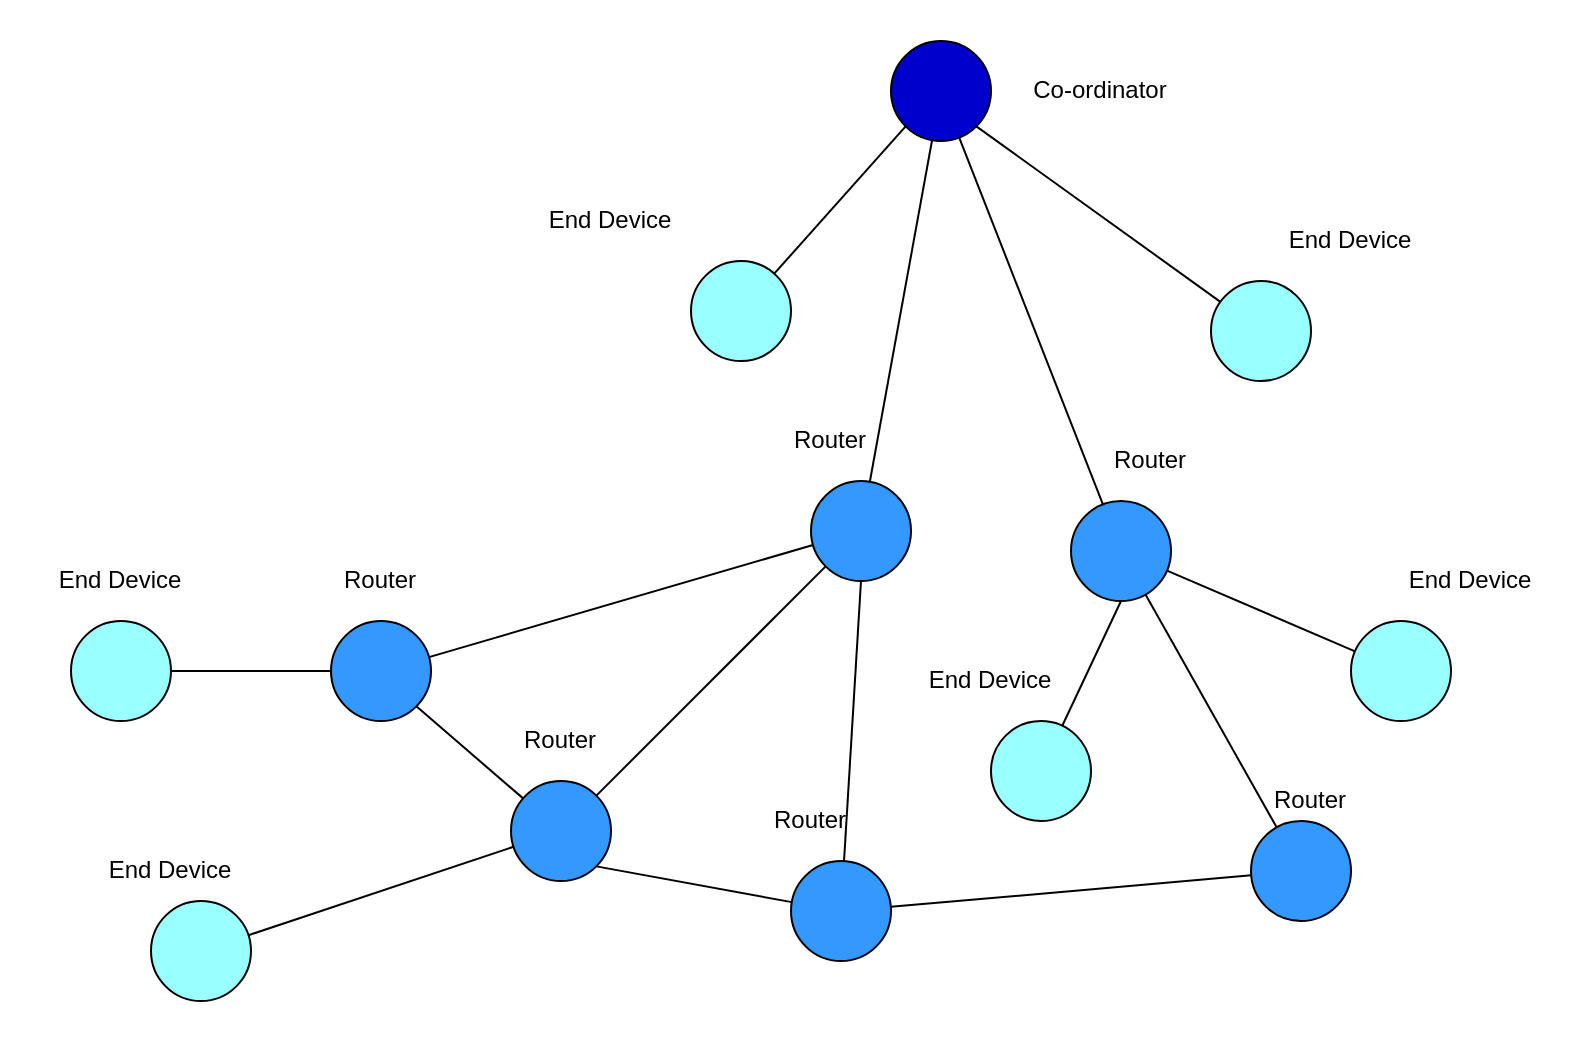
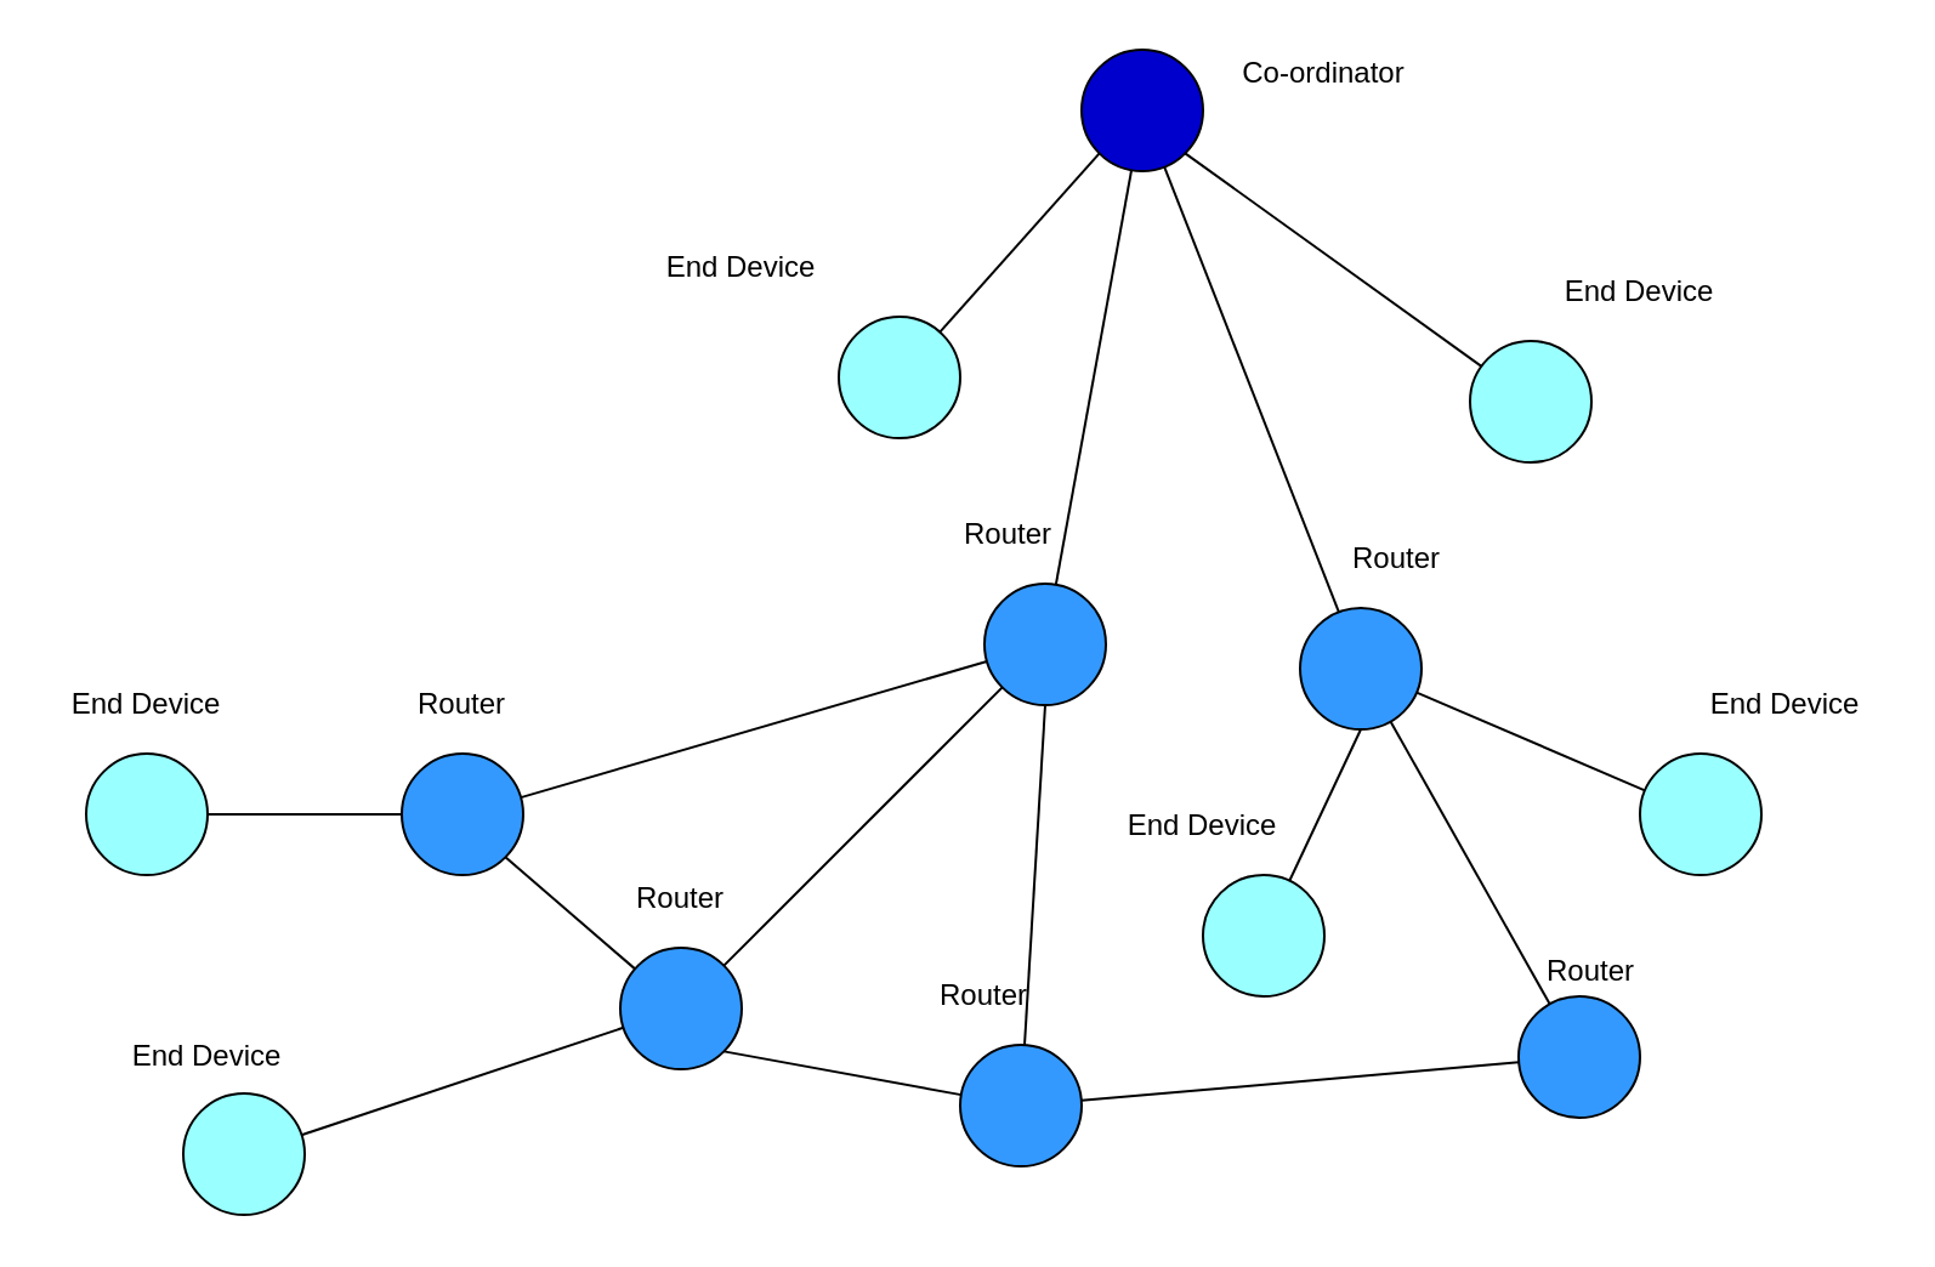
- <mxCell id="30" value="Co-ordinator" style="text;html=1;strokeColor=none;fillColor=none;align=center;verticalAlign=middle;whiteSpace=wrap;rounded=0;" vertex="1" parent="1"><mxGeometry x="510" y="35" width="80" height="20" as="geometry" /></mxCell>
+ <mxCell id="30" value="Co-ordinator" style="text;html=1;strokeColor=none;fillColor=none;align=center;verticalAlign=middle;whiteSpace=wrap;rounded=0;" vertex="1" parent="1"><mxGeometry x="505" y="20" width="80" height="20" as="geometry" /></mxCell>
